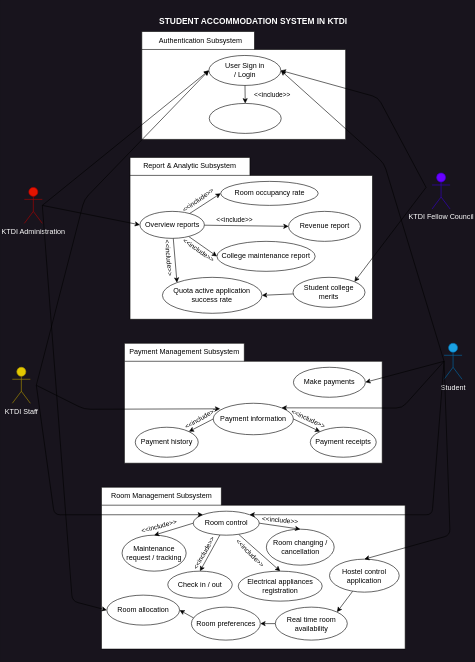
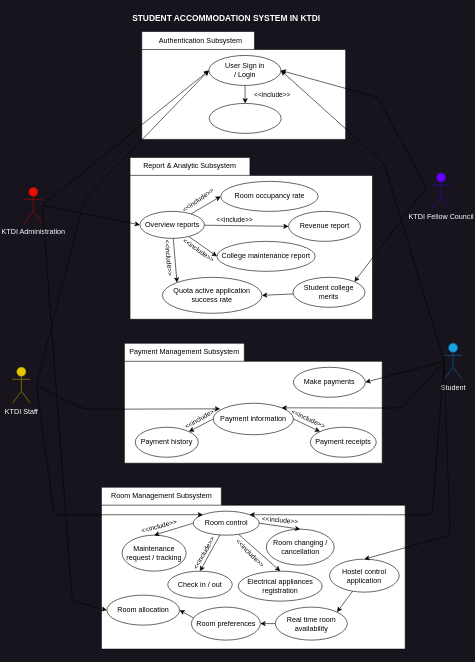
- <mxCell id="75" value="&lt;span style=&quot;font-size: 14px;&quot;&gt;&lt;b&gt;STUDENT ACCOMMODATION SYSTEM IN KTDI&lt;/b&gt;&lt;/span&gt;" style="text;html=1;strokeColor=none;fillColor=none;align=center;verticalAlign=middle;whiteSpace=wrap;rounded=0;fontColor=#FFFFFF;" vertex="1" parent="1"><mxGeometry x="221.89" y="20" width="400" height="30" as="geometry" /></mxCell>
+ <mxCell id="75" value="&lt;span style=&quot;font-size: 14px;&quot;&gt;&lt;b&gt;STUDENT ACCOMMODATION SYSTEM IN KTDI&lt;/b&gt;&lt;/span&gt;" style="text;html=1;strokeColor=none;fillColor=none;align=center;verticalAlign=middle;whiteSpace=wrap;rounded=0;fontColor=#FFFFFF;" vertex="1" parent="1"><mxGeometry x="176.89" y="15" width="400" height="30" as="geometry" /></mxCell>
- <mxCell id="20" value="Room occupancy rate" style="ellipse;whiteSpace=wrap;html=1;fillColor=none;" parent="1" vertex="1"><mxGeometry x="367.51" y="302" width="162.5" height="40" as="geometry" /></mxCell>
+ <mxCell id="20" value="Room occupancy rate" style="ellipse;whiteSpace=wrap;html=1;fillColor=none;" parent="1" vertex="1"><mxGeometry x="367.51" y="302" width="162.5" height="50" as="geometry" /></mxCell>
